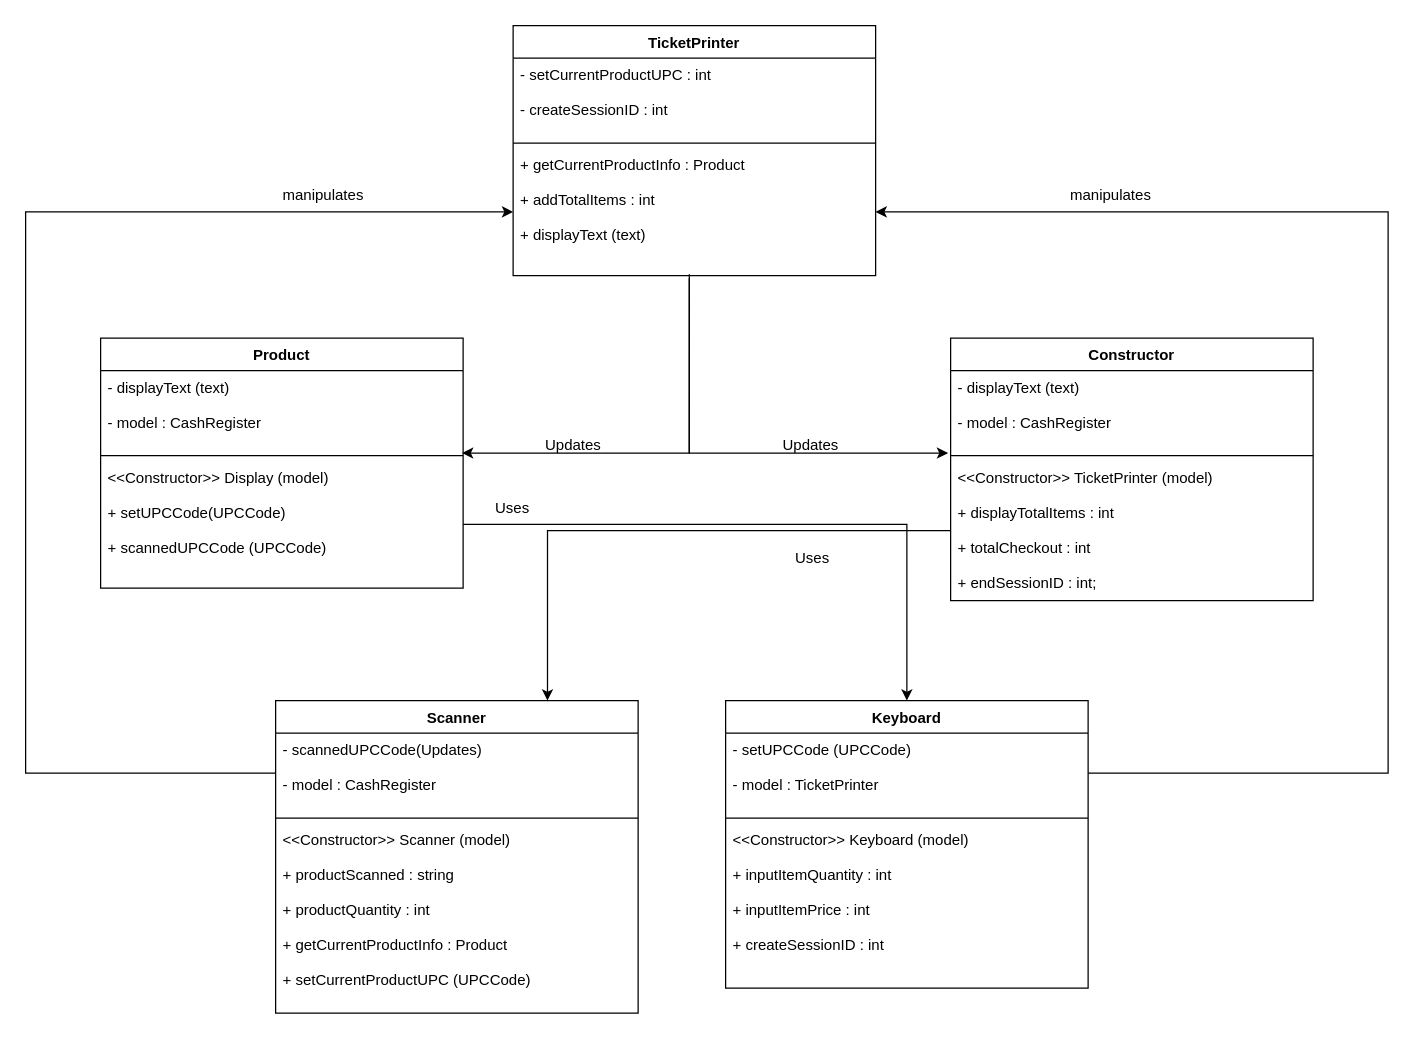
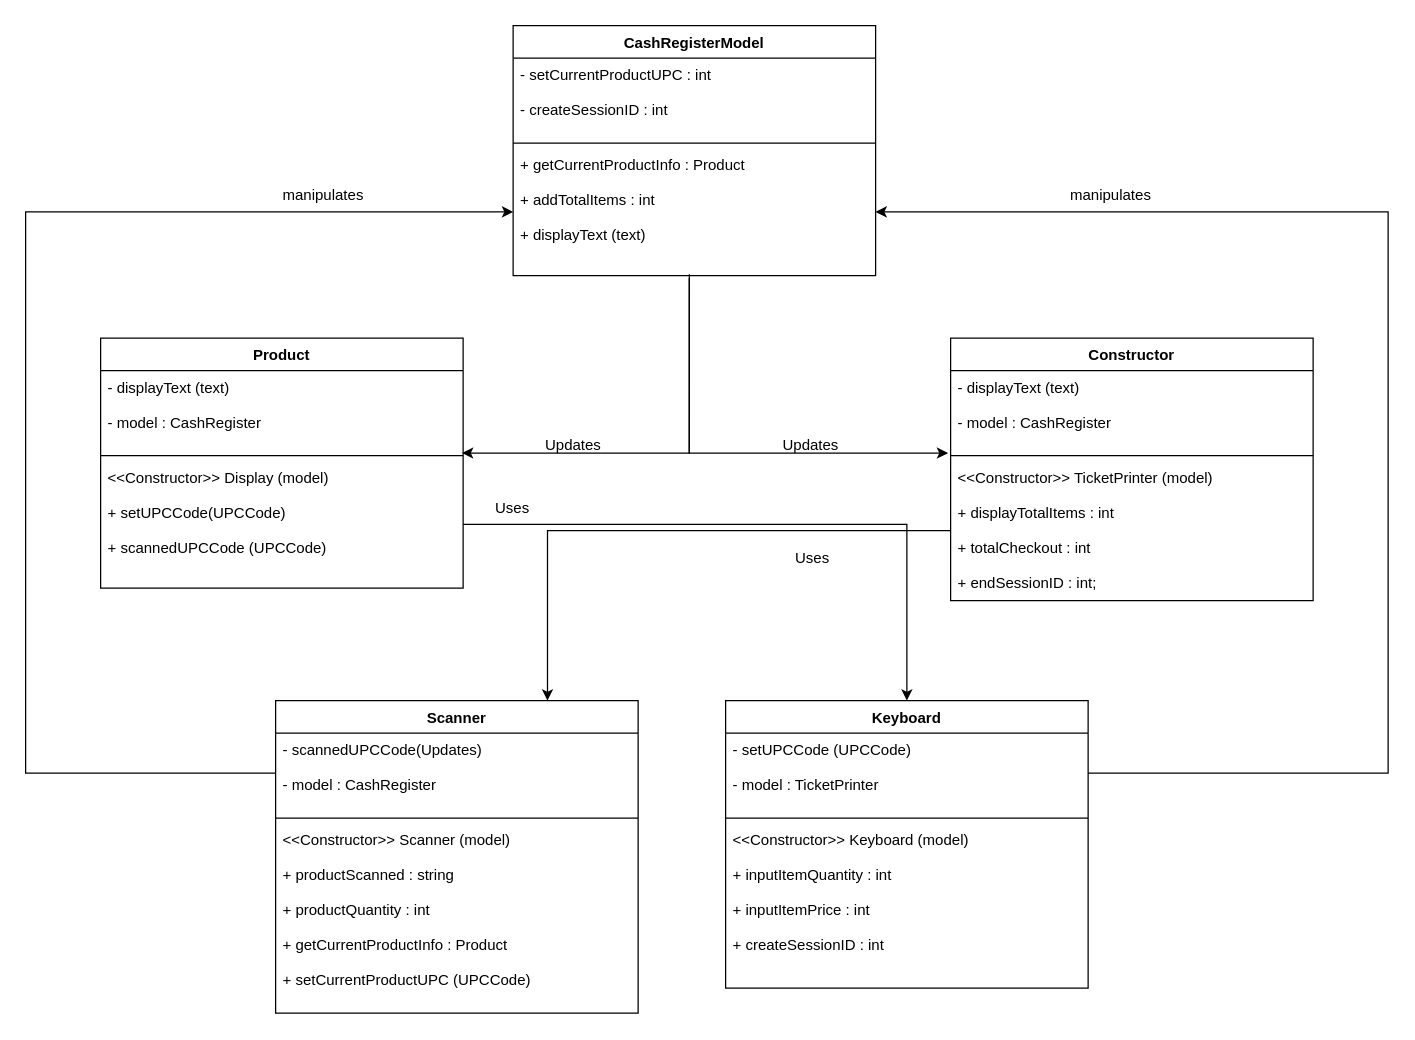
- <mxCell id="2" value="TicketPrinter" style="swimlane;fontStyle=1;align=center;verticalAlign=top;childLayout=stackLayout;horizontal=1;startSize=26;horizontalStack=0;resizeParent=1;resizeParentMax=0;resizeLast=0;collapsible=1;marginBottom=0;" parent="1" vertex="1"><mxGeometry x="410" y="20" width="290" height="200" as="geometry" /></mxCell>
+ <mxCell id="2" value="CashRegisterModel" style="swimlane;fontStyle=1;align=center;verticalAlign=top;childLayout=stackLayout;horizontal=1;startSize=26;horizontalStack=0;resizeParent=1;resizeParentMax=0;resizeLast=0;collapsible=1;marginBottom=0;" parent="1" vertex="1"><mxGeometry x="410" y="20" width="290" height="200" as="geometry" /></mxCell>
